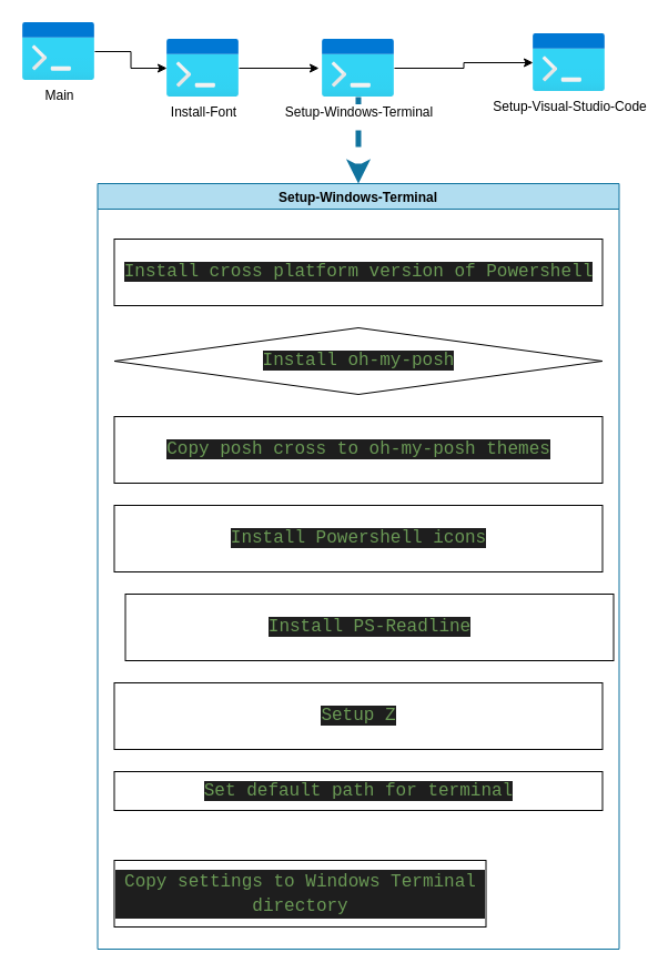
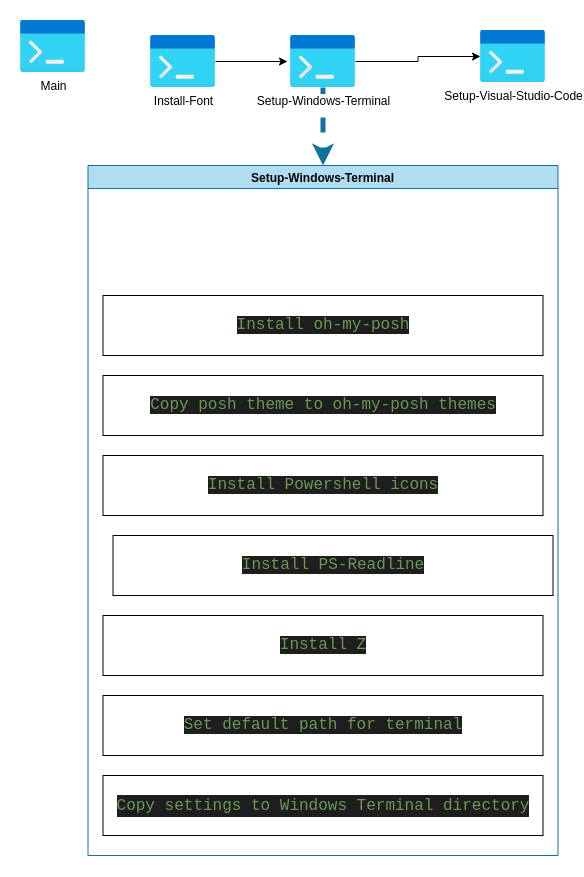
- <mxCell id="2" style="edgeStyle=orthogonalEdgeStyle;rounded=0;orthogonalLoop=1;jettySize=auto;html=1;" edge="1" parent="1" source="3" target="5"><mxGeometry relative="1" as="geometry" /></mxCell>
- <mxCell id="10" value="&#10;&#10;&lt;span style=&quot;color: rgb(106, 153, 85); font-family: &amp;quot;firacode nf&amp;quot;, consolas, &amp;quot;courier new&amp;quot;, monospace; font-size: 16px; font-style: normal; font-weight: 400; letter-spacing: normal; text-align: left; text-indent: 0px; text-transform: none; word-spacing: 0px; background-color: rgb(30, 30, 30); display: inline; float: none;&quot;&gt;Install cross platform version of Powershell&lt;/span&gt;&#10;&#10;" style="whiteSpace=wrap;html=1;" vertex="1" parent="9"><mxGeometry x="15" y="50" width="440" height="60" as="geometry" /></mxCell>
- <mxCell id="11" value="&lt;span style=&quot;color: rgb(106 , 153 , 85) ; font-family: &amp;#34;firacode nf&amp;#34; , &amp;#34;consolas&amp;#34; , &amp;#34;courier new&amp;#34; , monospace ; font-size: 16px ; text-align: left ; background-color: rgb(30 , 30 , 30)&quot;&gt;Install oh-my-posh&lt;/span&gt;" style="rhombus;whiteSpace=wrap;html=1;" vertex="1" parent="9"><mxGeometry x="15" y="130" width="440" height="60" as="geometry" /></mxCell>
+ <mxCell id="11" value="&lt;span style=&quot;color: rgb(106 , 153 , 85) ; font-family: &amp;#34;firacode nf&amp;#34; , &amp;#34;consolas&amp;#34; , &amp;#34;courier new&amp;#34; , monospace ; font-size: 16px ; text-align: left ; background-color: rgb(30 , 30 , 30)&quot;&gt;Install oh-my-posh&lt;/span&gt;" style="whiteSpace=wrap;html=1;" vertex="1" parent="9"><mxGeometry x="15" y="130" width="440" height="60" as="geometry" /></mxCell>
- <mxCell id="12" value="&lt;span style=&quot;color: rgb(106 , 153 , 85) ; font-family: &amp;#34;firacode nf&amp;#34; , &amp;#34;consolas&amp;#34; , &amp;#34;courier new&amp;#34; , monospace ; font-size: 16px ; text-align: left ; background-color: rgb(30 , 30 , 30)&quot;&gt;Copy posh cross to oh-my-posh themes&lt;/span&gt;" style="whiteSpace=wrap;html=1;" vertex="1" parent="9"><mxGeometry x="15" y="210" width="440" height="60" as="geometry" /></mxCell>
+ <mxCell id="12" value="&lt;span style=&quot;color: rgb(106 , 153 , 85) ; font-family: &amp;#34;firacode nf&amp;#34; , &amp;#34;consolas&amp;#34; , &amp;#34;courier new&amp;#34; , monospace ; font-size: 16px ; text-align: left ; background-color: rgb(30 , 30 , 30)&quot;&gt;Copy posh theme to oh-my-posh themes&lt;/span&gt;" style="whiteSpace=wrap;html=1;" vertex="1" parent="9"><mxGeometry x="15" y="210" width="440" height="60" as="geometry" /></mxCell>
- <mxCell id="15" value="&lt;span style=&quot;color: rgb(106 , 153 , 85) ; font-family: &amp;#34;firacode nf&amp;#34; , &amp;#34;consolas&amp;#34; , &amp;#34;courier new&amp;#34; , monospace ; font-size: 16px ; text-align: left ; background-color: rgb(30 , 30 , 30)&quot;&gt;Setup Z&lt;/span&gt;" style="whiteSpace=wrap;html=1;" vertex="1" parent="9"><mxGeometry x="15" y="450" width="440" height="60" as="geometry" /></mxCell>
+ <mxCell id="15" value="&lt;span style=&quot;color: rgb(106 , 153 , 85) ; font-family: &amp;#34;firacode nf&amp;#34; , &amp;#34;consolas&amp;#34; , &amp;#34;courier new&amp;#34; , monospace ; font-size: 16px ; text-align: left ; background-color: rgb(30 , 30 , 30)&quot;&gt;Install Z&lt;/span&gt;" style="whiteSpace=wrap;html=1;" vertex="1" parent="9"><mxGeometry x="15" y="450" width="440" height="60" as="geometry" /></mxCell>
- <mxCell id="16" value="&lt;span style=&quot;color: rgb(106 , 153 , 85) ; font-family: &amp;#34;firacode nf&amp;#34; , &amp;#34;consolas&amp;#34; , &amp;#34;courier new&amp;#34; , monospace ; font-size: 16px ; text-align: left ; background-color: rgb(30 , 30 , 30)&quot;&gt;Set default path for terminal&lt;/span&gt;" style="whiteSpace=wrap;html=1;" vertex="1" parent="9"><mxGeometry x="15" y="530" width="440" height="35" as="geometry" /></mxCell>
+ <mxCell id="16" value="&lt;span style=&quot;color: rgb(106 , 153 , 85) ; font-family: &amp;#34;firacode nf&amp;#34; , &amp;#34;consolas&amp;#34; , &amp;#34;courier new&amp;#34; , monospace ; font-size: 16px ; text-align: left ; background-color: rgb(30 , 30 , 30)&quot;&gt;Set default path for terminal&lt;/span&gt;" style="whiteSpace=wrap;html=1;" vertex="1" parent="9"><mxGeometry x="15" y="530" width="440" height="60" as="geometry" /></mxCell>
- <mxCell id="17" value="&lt;div style=&quot;color: rgb(212 , 212 , 212) ; background-color: rgb(30 , 30 , 30) ; font-family: &amp;#34;firacode nf&amp;#34; , &amp;#34;consolas&amp;#34; , &amp;#34;courier new&amp;#34; , monospace ; font-size: 16px ; line-height: 22px&quot;&gt;&lt;span style=&quot;color: #6a9955&quot;&gt;Copy settings to Windows Terminal directory&lt;/span&gt;&lt;/div&gt;" style="whiteSpace=wrap;html=1;" vertex="1" parent="9"><mxGeometry x="15" y="610" width="335" height="60" as="geometry" /></mxCell>
+ <mxCell id="17" value="&lt;div style=&quot;color: rgb(212 , 212 , 212) ; background-color: rgb(30 , 30 , 30) ; font-family: &amp;#34;firacode nf&amp;#34; , &amp;#34;consolas&amp;#34; , &amp;#34;courier new&amp;#34; , monospace ; font-size: 16px ; line-height: 22px&quot;&gt;&lt;span style=&quot;color: #6a9955&quot;&gt;Copy settings to Windows Terminal directory&lt;/span&gt;&lt;/div&gt;" style="whiteSpace=wrap;html=1;" vertex="1" parent="9"><mxGeometry x="15" y="610" width="440" height="60" as="geometry" /></mxCell>
